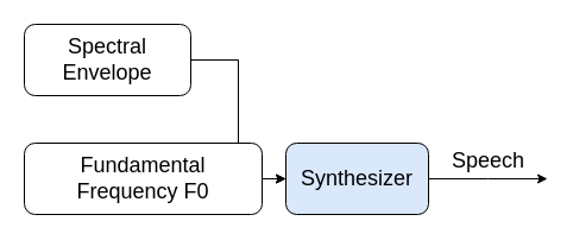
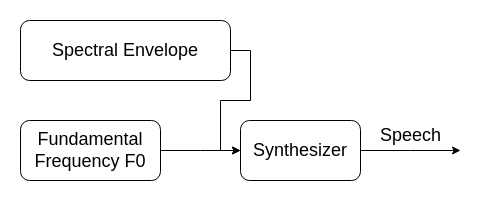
- <mxCell id="3" value="Spectral Envelope" style="rounded=1;whiteSpace=wrap;html=1;fontSize=18;" vertex="1" parent="1"><mxGeometry x="20" y="20" width="140" height="60" as="geometry" /></mxCell>
+ <mxCell id="3" value="Spectral Envelope" style="rounded=1;whiteSpace=wrap;html=1;fontSize=18;" vertex="1" parent="1"><mxGeometry x="20" y="20" width="210" height="60" as="geometry" /></mxCell>
- <mxCell id="5" value="&lt;div style=&quot;font-size: 18px;&quot;&gt;Fundamental&lt;/div&gt;&lt;div style=&quot;font-size: 18px;&quot;&gt;Frequency F0&lt;/div&gt;" style="rounded=1;whiteSpace=wrap;html=1;fontSize=18;" vertex="1" parent="1"><mxGeometry x="20" y="120" width="200" height="60" as="geometry" /></mxCell>
+ <mxCell id="5" value="&lt;div style=&quot;font-size: 18px;&quot;&gt;Fundamental&lt;/div&gt;&lt;div style=&quot;font-size: 18px;&quot;&gt;Frequency F0&lt;/div&gt;" style="rounded=1;whiteSpace=wrap;html=1;fontSize=18;" vertex="1" parent="1"><mxGeometry x="20" y="120" width="140" height="60" as="geometry" /></mxCell>
- <mxCell id="7" value="Synthesizer" style="rounded=1;whiteSpace=wrap;html=1;fontSize=18;fillColor=#dae8fc;" vertex="1" parent="1"><mxGeometry x="240" y="120" width="120" height="60" as="geometry" /></mxCell>
+ <mxCell id="7" value="Synthesizer" style="rounded=1;whiteSpace=wrap;html=1;fontSize=18;" vertex="1" parent="1"><mxGeometry x="240" y="120" width="120" height="60" as="geometry" /></mxCell>
